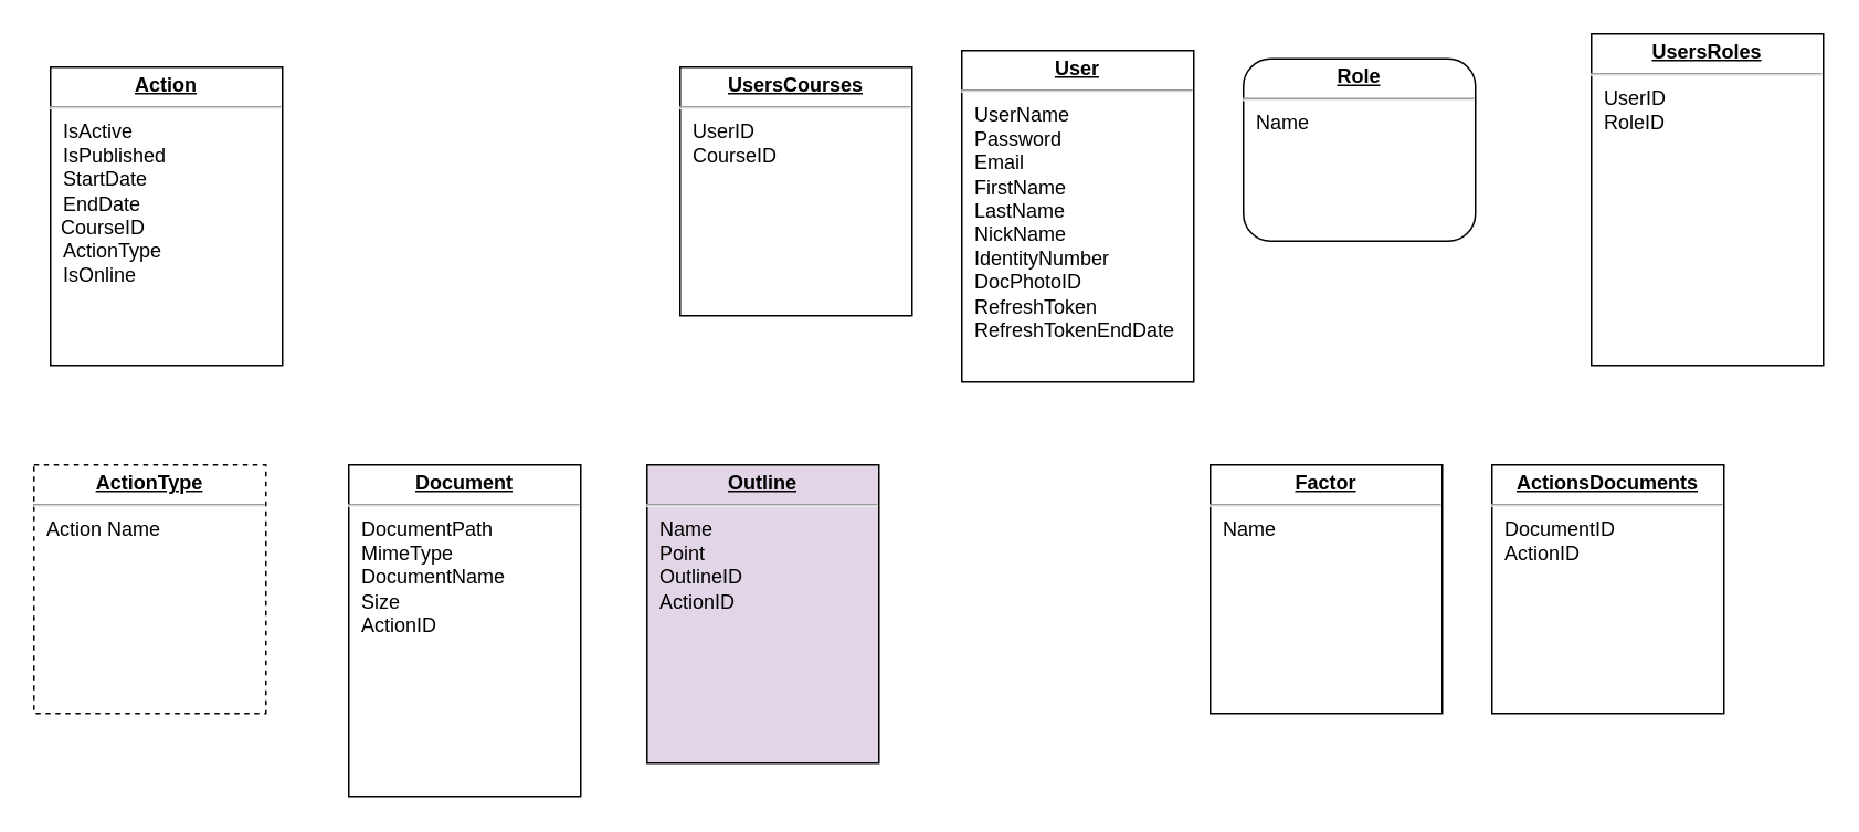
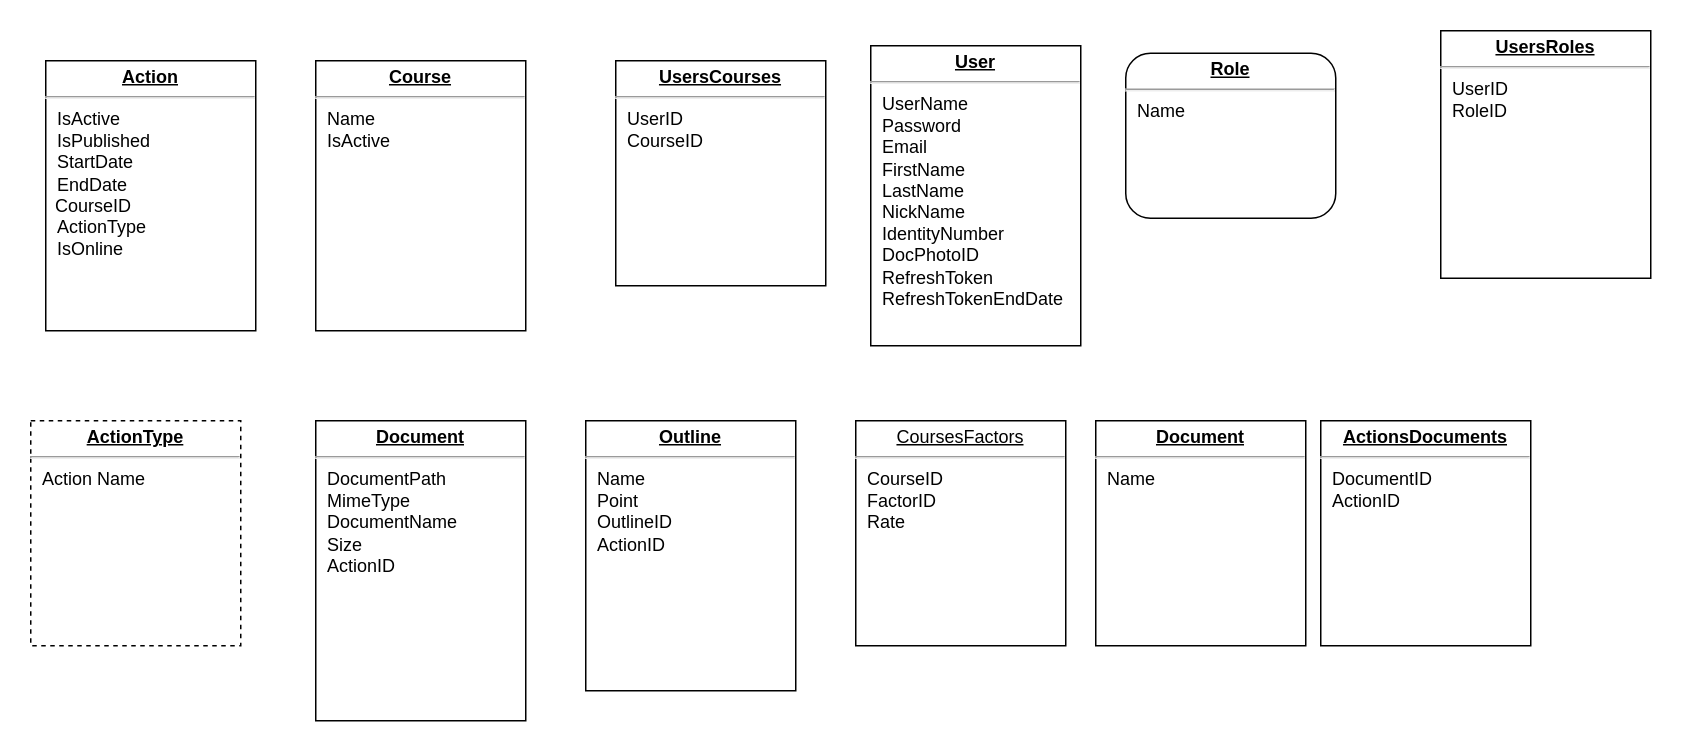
- <mxCell id="11" value="&lt;p style=&quot;margin: 0px ; margin-top: 4px ; text-align: center ; text-decoration: underline&quot;&gt;&lt;b&gt;UsersRoles&lt;/b&gt;&lt;/p&gt;&lt;hr&gt;&lt;p style=&quot;margin: 0px ; margin-left: 8px&quot;&gt;UserID&lt;/p&gt;&lt;p style=&quot;margin: 0px ; margin-left: 8px&quot;&gt;RoleID&lt;/p&gt;" style="verticalAlign=top;align=left;overflow=fill;fontSize=12;fontFamily=Helvetica;html=1;rounded=0;shadow=0;comic=0;labelBackgroundColor=none;strokeWidth=1" parent="1" vertex="1"><mxGeometry x="960" y="20" width="140" height="200" as="geometry" /></mxCell>
+ <mxCell id="11" value="&lt;p style=&quot;margin: 0px ; margin-top: 4px ; text-align: center ; text-decoration: underline&quot;&gt;&lt;b&gt;UsersRoles&lt;/b&gt;&lt;/p&gt;&lt;hr&gt;&lt;p style=&quot;margin: 0px ; margin-left: 8px&quot;&gt;UserID&lt;/p&gt;&lt;p style=&quot;margin: 0px ; margin-left: 8px&quot;&gt;RoleID&lt;/p&gt;" style="verticalAlign=top;align=left;overflow=fill;fontSize=12;fontFamily=Helvetica;html=1;rounded=0;shadow=0;comic=0;labelBackgroundColor=none;strokeWidth=1" parent="1" vertex="1"><mxGeometry x="960" y="20" width="140" height="165" as="geometry" /></mxCell>
+ <mxCell id="4" value="&lt;p style=&quot;margin: 0px ; margin-top: 4px ; text-align: center ; text-decoration: underline&quot;&gt;&lt;b&gt;Course&lt;/b&gt;&lt;/p&gt;&lt;hr&gt;&lt;p style=&quot;margin: 0px ; margin-left: 8px&quot;&gt;Name&lt;br&gt;&lt;/p&gt;&lt;p style=&quot;margin: 0px ; margin-left: 8px&quot;&gt;IsActive&lt;br&gt;&lt;/p&gt;" style="verticalAlign=top;align=left;overflow=fill;fontSize=12;fontFamily=Helvetica;html=1;rounded=0;shadow=0;comic=0;labelBackgroundColor=none;strokeWidth=1" parent="1" vertex="1"><mxGeometry x="210" y="40" width="140" height="180" as="geometry" /></mxCell>
- <mxCell id="13" value="&lt;p style=&quot;margin: 0px ; margin-top: 4px ; text-align: center ; text-decoration: underline&quot;&gt;&lt;b&gt;Factor&lt;/b&gt;&lt;/p&gt;&lt;hr&gt;&lt;p style=&quot;margin: 0px ; margin-left: 8px&quot;&gt;Name&lt;/p&gt;&lt;p style=&quot;margin: 0px ; margin-left: 8px&quot;&gt;&lt;br&gt;&lt;/p&gt;" style="verticalAlign=top;align=left;overflow=fill;fontSize=12;fontFamily=Helvetica;html=1;rounded=0;shadow=0;comic=0;labelBackgroundColor=none;strokeWidth=1" vertex="1" parent="1"><mxGeometry x="730" y="280" width="140" height="150" as="geometry" /></mxCell>
+ <mxCell id="13" value="&lt;p style=&quot;margin: 0px ; margin-top: 4px ; text-align: center ; text-decoration: underline&quot;&gt;&lt;b&gt;Document&lt;/b&gt;&lt;/p&gt;&lt;hr&gt;&lt;p style=&quot;margin: 0px ; margin-left: 8px&quot;&gt;Name&lt;/p&gt;&lt;p style=&quot;margin: 0px ; margin-left: 8px&quot;&gt;&lt;br&gt;&lt;/p&gt;" style="verticalAlign=top;align=left;overflow=fill;fontSize=12;fontFamily=Helvetica;html=1;rounded=0;shadow=0;comic=0;labelBackgroundColor=none;strokeWidth=1" vertex="1" parent="1"><mxGeometry x="730" y="280" width="140" height="150" as="geometry" /></mxCell>
+ <mxCell id="12" value="&lt;p style=&quot;margin: 0px ; margin-top: 4px ; text-align: center ; text-decoration: underline&quot;&gt;CoursesFactors&lt;/p&gt;&lt;hr&gt;&lt;p style=&quot;margin: 0px ; margin-left: 8px&quot;&gt;CourseID&lt;/p&gt;&lt;p style=&quot;margin: 0px ; margin-left: 8px&quot;&gt;FactorID&lt;/p&gt;&lt;p style=&quot;margin: 0px ; margin-left: 8px&quot;&gt;Rate&lt;br&gt;&lt;/p&gt;" style="verticalAlign=top;align=left;overflow=fill;fontSize=12;fontFamily=Helvetica;html=1;rounded=0;shadow=0;comic=0;labelBackgroundColor=none;strokeWidth=1" vertex="1" parent="1"><mxGeometry x="570" y="280" width="140" height="150" as="geometry" /></mxCell>
- <mxCell id="8" value="&lt;p style=&quot;margin: 0px ; margin-top: 4px ; text-align: center ; text-decoration: underline&quot;&gt;&lt;b&gt;ActionsDocuments&lt;/b&gt;&lt;/p&gt;&lt;hr&gt;&lt;p style=&quot;margin: 0px ; margin-left: 8px&quot;&gt;DocumentID&lt;/p&gt;&lt;p style=&quot;margin: 0px ; margin-left: 8px&quot;&gt;ActionID&lt;/p&gt;" style="verticalAlign=top;align=left;overflow=fill;fontSize=12;fontFamily=Helvetica;html=1;rounded=0;shadow=0;comic=0;labelBackgroundColor=none;strokeWidth=1" parent="1" vertex="1"><mxGeometry x="900" y="280" width="140" height="150" as="geometry" /></mxCell>
+ <mxCell id="8" value="&lt;p style=&quot;margin: 0px ; margin-top: 4px ; text-align: center ; text-decoration: underline&quot;&gt;&lt;b&gt;ActionsDocuments&lt;/b&gt;&lt;/p&gt;&lt;hr&gt;&lt;p style=&quot;margin: 0px ; margin-left: 8px&quot;&gt;DocumentID&lt;/p&gt;&lt;p style=&quot;margin: 0px ; margin-left: 8px&quot;&gt;ActionID&lt;/p&gt;" style="verticalAlign=top;align=left;overflow=fill;fontSize=12;fontFamily=Helvetica;html=1;rounded=0;shadow=0;comic=0;labelBackgroundColor=none;strokeWidth=1" parent="1" vertex="1"><mxGeometry x="880" y="280" width="140" height="150" as="geometry" /></mxCell>
- <mxCell id="7" value="&lt;p style=&quot;margin: 0px ; margin-top: 4px ; text-align: center ; text-decoration: underline&quot;&gt;&lt;b&gt;Outline&lt;/b&gt;&lt;/p&gt;&lt;hr&gt;&lt;p style=&quot;margin: 0px ; margin-left: 8px&quot;&gt;Name&lt;/p&gt;&lt;p style=&quot;margin: 0px ; margin-left: 8px&quot;&gt;Point&lt;/p&gt;&lt;p style=&quot;margin: 0px ; margin-left: 8px&quot;&gt;OutlineID&lt;/p&gt;&lt;p style=&quot;margin: 0px ; margin-left: 8px&quot;&gt;ActionID&lt;/p&gt;" style="verticalAlign=top;align=left;overflow=fill;fontSize=12;fontFamily=Helvetica;html=1;rounded=0;shadow=0;comic=0;labelBackgroundColor=none;strokeWidth=1;fillColor=#e1d5e7;" parent="1" vertex="1"><mxGeometry x="390" y="280" width="140" height="180" as="geometry" /></mxCell>
+ <mxCell id="7" value="&lt;p style=&quot;margin: 0px ; margin-top: 4px ; text-align: center ; text-decoration: underline&quot;&gt;&lt;b&gt;Outline&lt;/b&gt;&lt;/p&gt;&lt;hr&gt;&lt;p style=&quot;margin: 0px ; margin-left: 8px&quot;&gt;Name&lt;/p&gt;&lt;p style=&quot;margin: 0px ; margin-left: 8px&quot;&gt;Point&lt;/p&gt;&lt;p style=&quot;margin: 0px ; margin-left: 8px&quot;&gt;OutlineID&lt;/p&gt;&lt;p style=&quot;margin: 0px ; margin-left: 8px&quot;&gt;ActionID&lt;/p&gt;" style="verticalAlign=top;align=left;overflow=fill;fontSize=12;fontFamily=Helvetica;html=1;rounded=0;shadow=0;comic=0;labelBackgroundColor=none;strokeWidth=1" parent="1" vertex="1"><mxGeometry x="390" y="280" width="140" height="180" as="geometry" /></mxCell>
